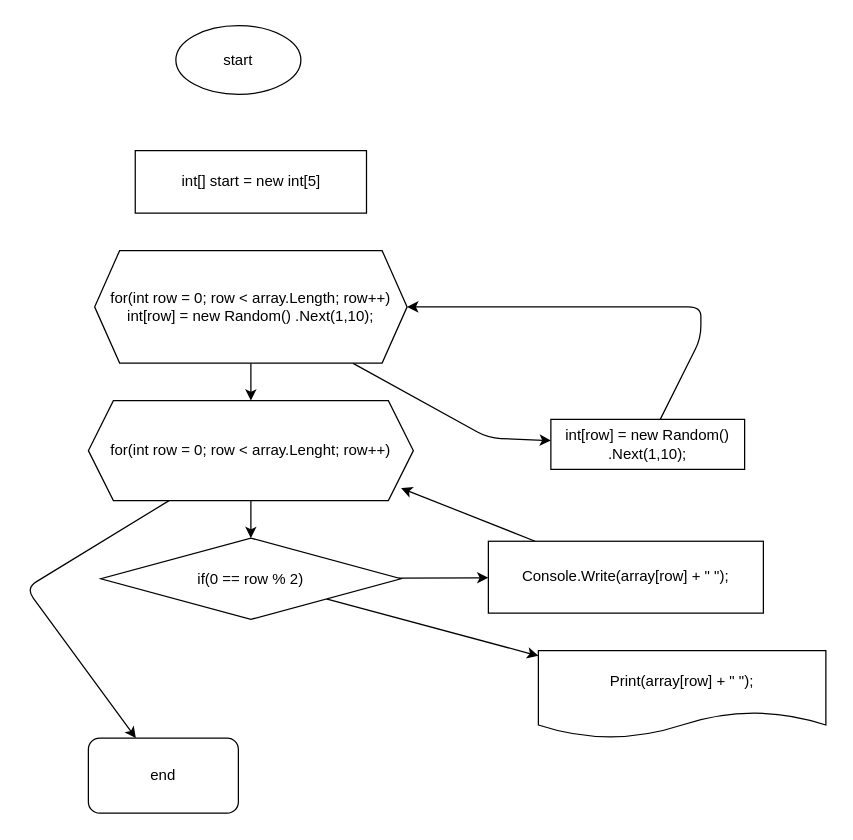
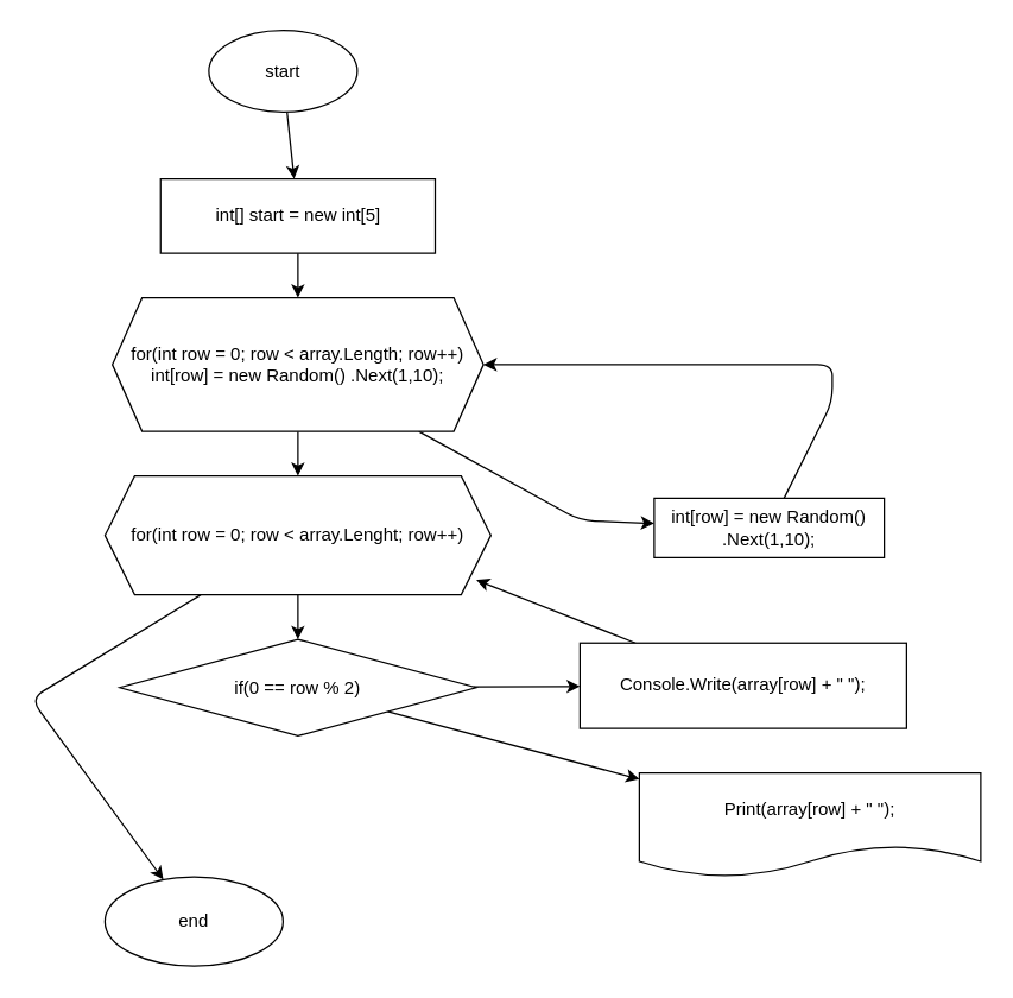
+ <mxCell id="2" value="" style="edgeStyle=none;html=1;" parent="1" source="3" target="5" edge="1"><mxGeometry relative="1" as="geometry" /></mxCell>
+ <mxCell id="4" value="" style="edgeStyle=none;html=1;" parent="1" source="5" target="8" edge="1"><mxGeometry relative="1" as="geometry" /></mxCell>
- <mxCell id="20" value="end" style="whiteSpace=wrap;html=1;rounded=1;" parent="1" vertex="1"><mxGeometry x="70" y="590" width="120" height="60" as="geometry" /></mxCell>
+ <mxCell id="20" value="end" style="ellipse;whiteSpace=wrap;html=1;rounded=0;" parent="1" vertex="1"><mxGeometry x="70" y="590" width="120" height="60" as="geometry" /></mxCell>
